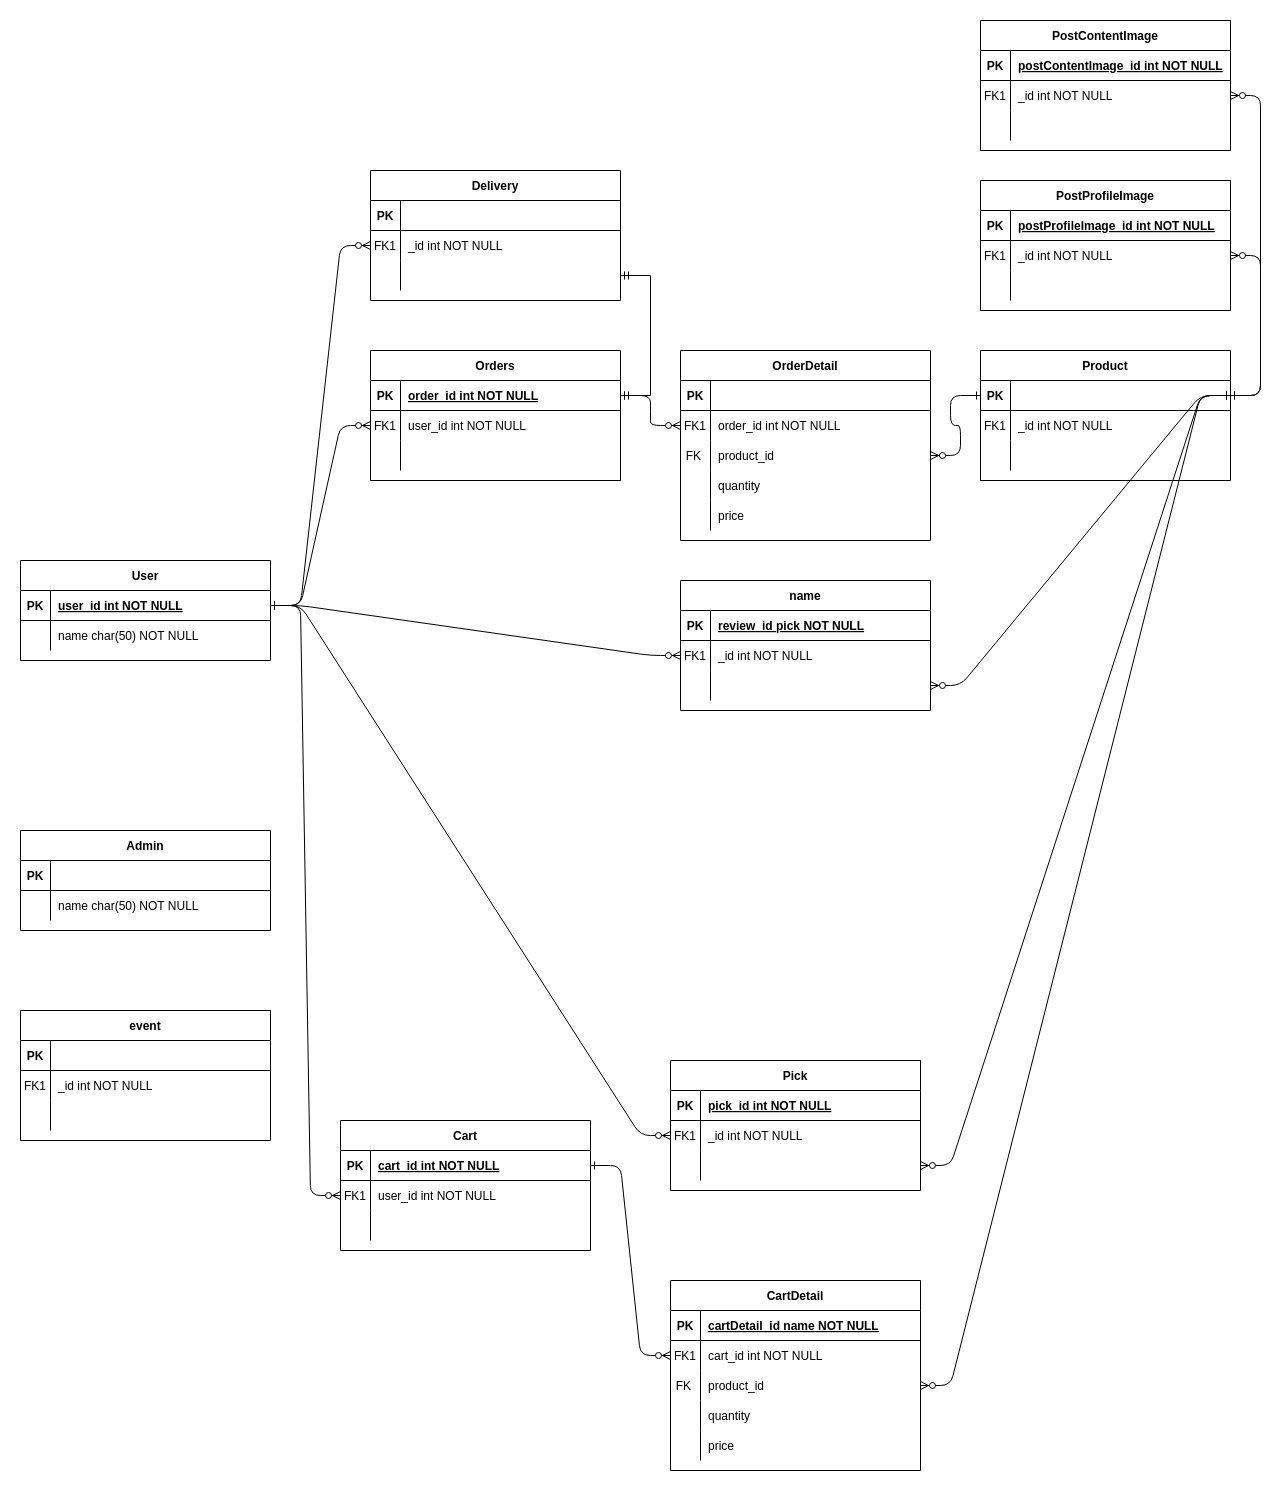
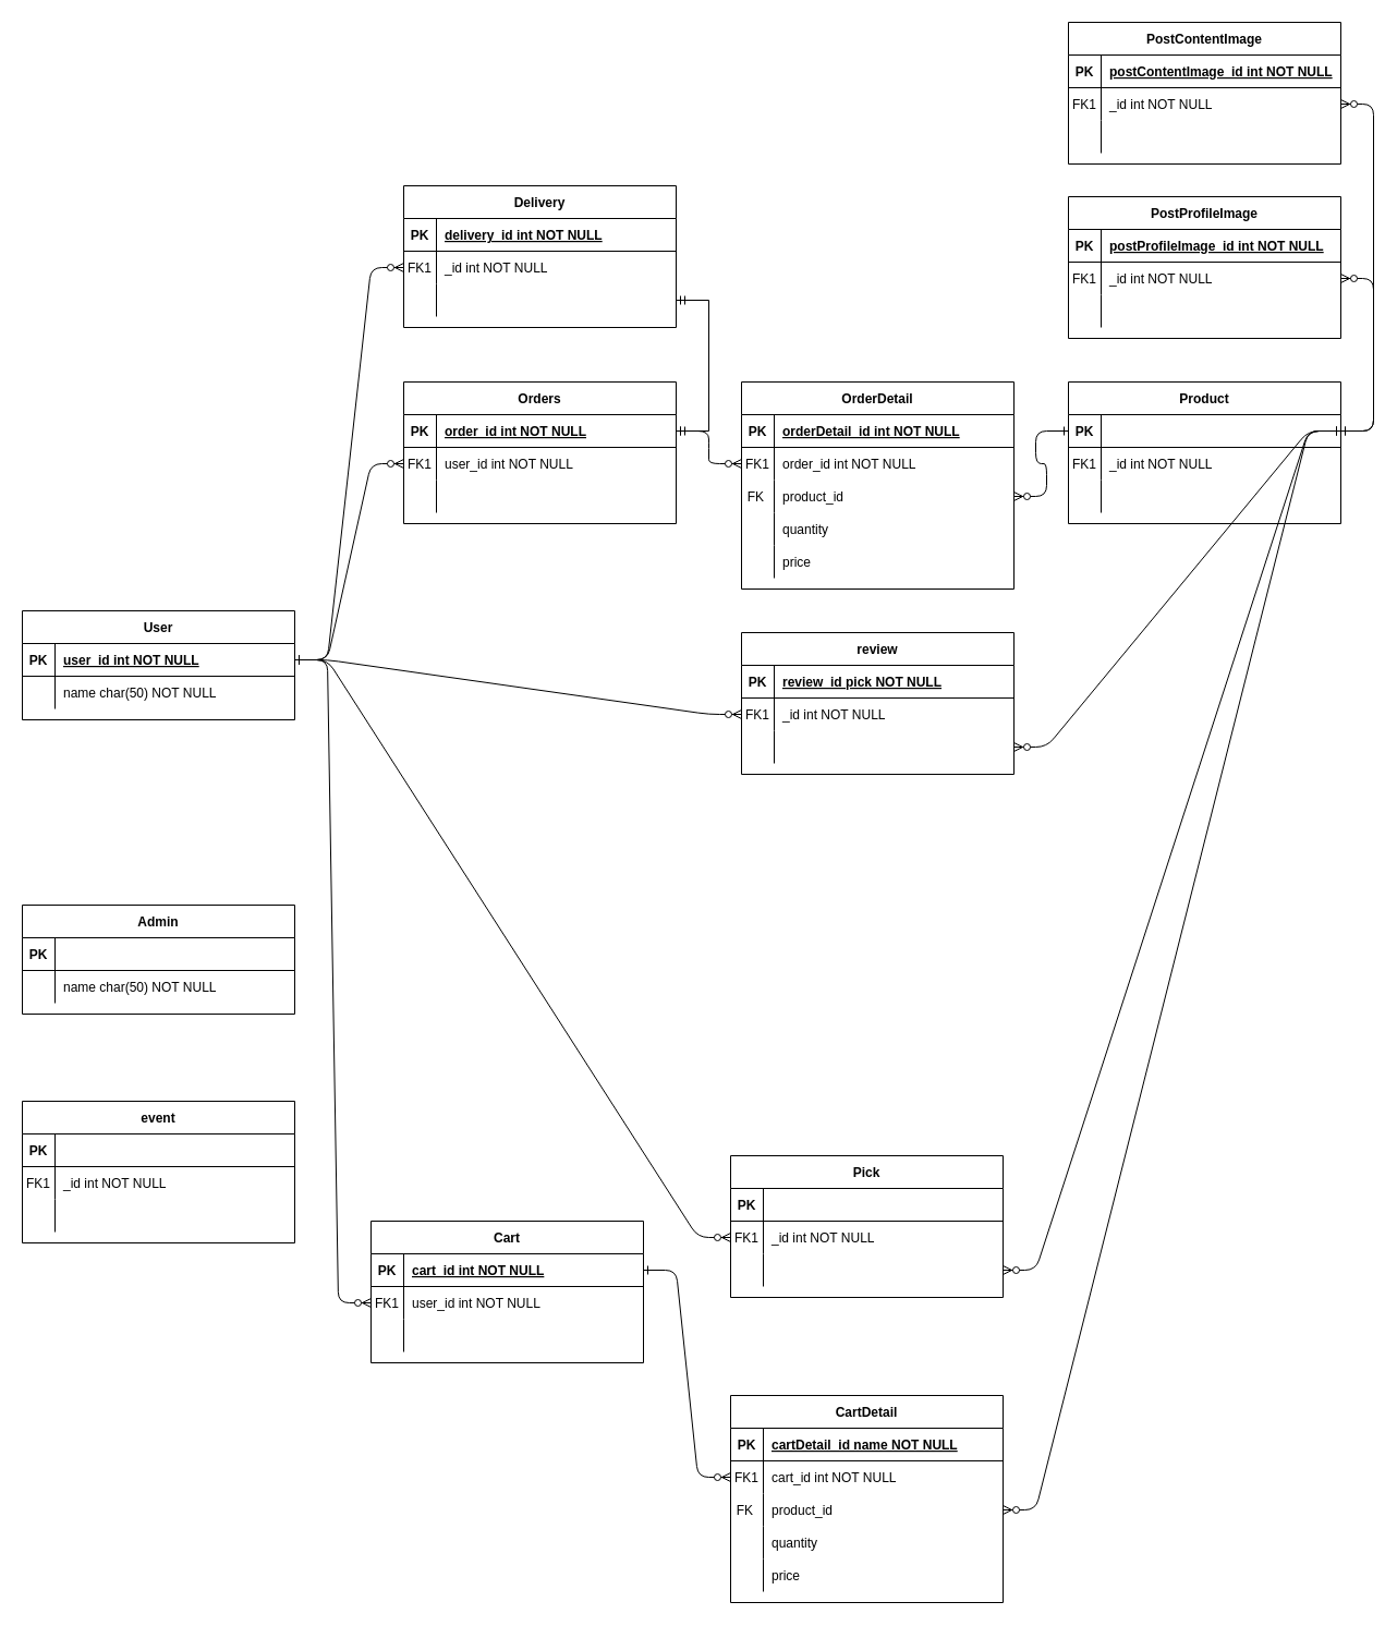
+ <mxCell id="85" value="delivery_id int NOT NULL " style="shape=partialRectangle;overflow=hidden;connectable=0;fillColor=none;top=0;left=0;bottom=0;right=0;align=left;spacingLeft=6;fontStyle=5;" vertex="1" parent="83"><mxGeometry x="30" width="220" height="30" as="geometry"><mxRectangle width="220" height="30" as="alternateBounds" /></mxGeometry></mxCell>
+ <mxCell id="43" value="orderDetail_id int NOT NULL " style="shape=partialRectangle;overflow=hidden;connectable=0;fillColor=none;top=0;left=0;bottom=0;right=0;align=left;spacingLeft=6;fontStyle=5;" vertex="1" parent="41"><mxGeometry x="30" width="220" height="30" as="geometry"><mxRectangle width="220" height="30" as="alternateBounds" /></mxGeometry></mxCell>
- <mxCell id="58" value="name" style="shape=table;startSize=30;container=1;collapsible=1;childLayout=tableLayout;fixedRows=1;rowLines=0;fontStyle=1;align=center;resizeLast=1;" vertex="1" parent="1"><mxGeometry x="680" y="580" width="250" height="130" as="geometry" /></mxCell>
+ <mxCell id="58" value="review" style="shape=table;startSize=30;container=1;collapsible=1;childLayout=tableLayout;fixedRows=1;rowLines=0;fontStyle=1;align=center;resizeLast=1;" vertex="1" parent="1"><mxGeometry x="680" y="580" width="250" height="130" as="geometry" /></mxCell>
- <mxCell id="73" value="pick_id int NOT NULL " style="shape=partialRectangle;overflow=hidden;connectable=0;fillColor=none;top=0;left=0;bottom=0;right=0;align=left;spacingLeft=6;fontStyle=5;" vertex="1" parent="71"><mxGeometry x="30" width="220" height="30" as="geometry"><mxRectangle width="220" height="30" as="alternateBounds" /></mxGeometry></mxCell>
